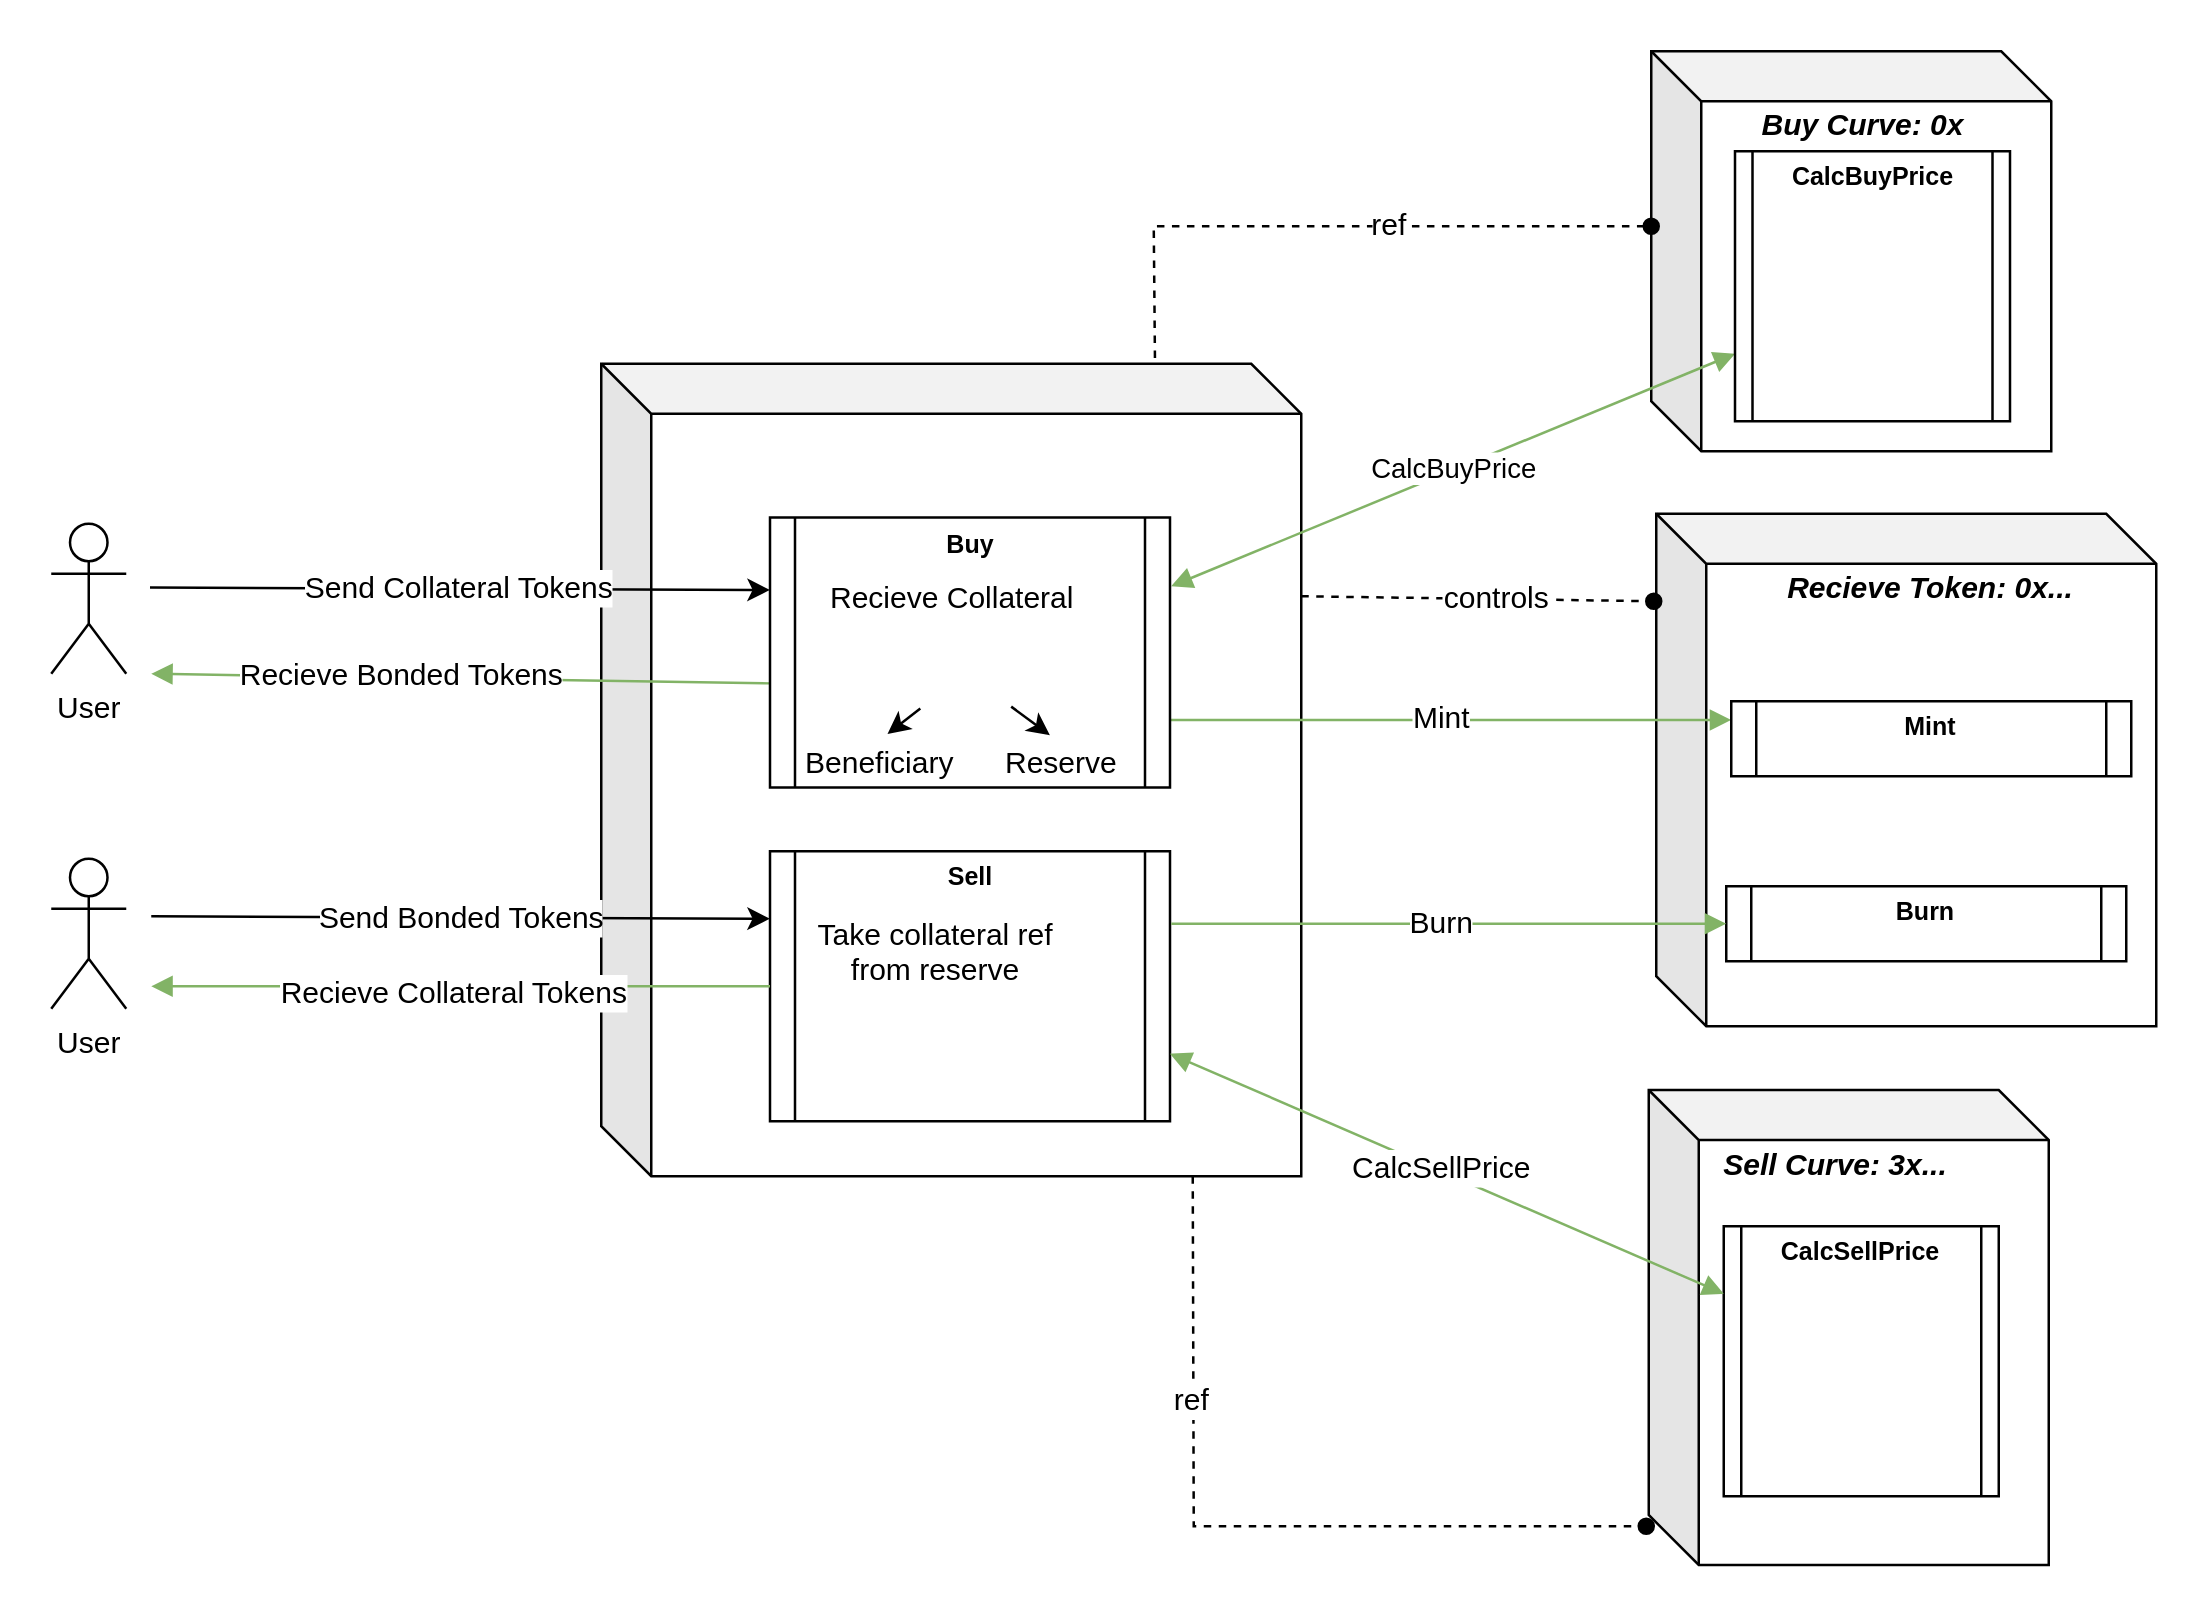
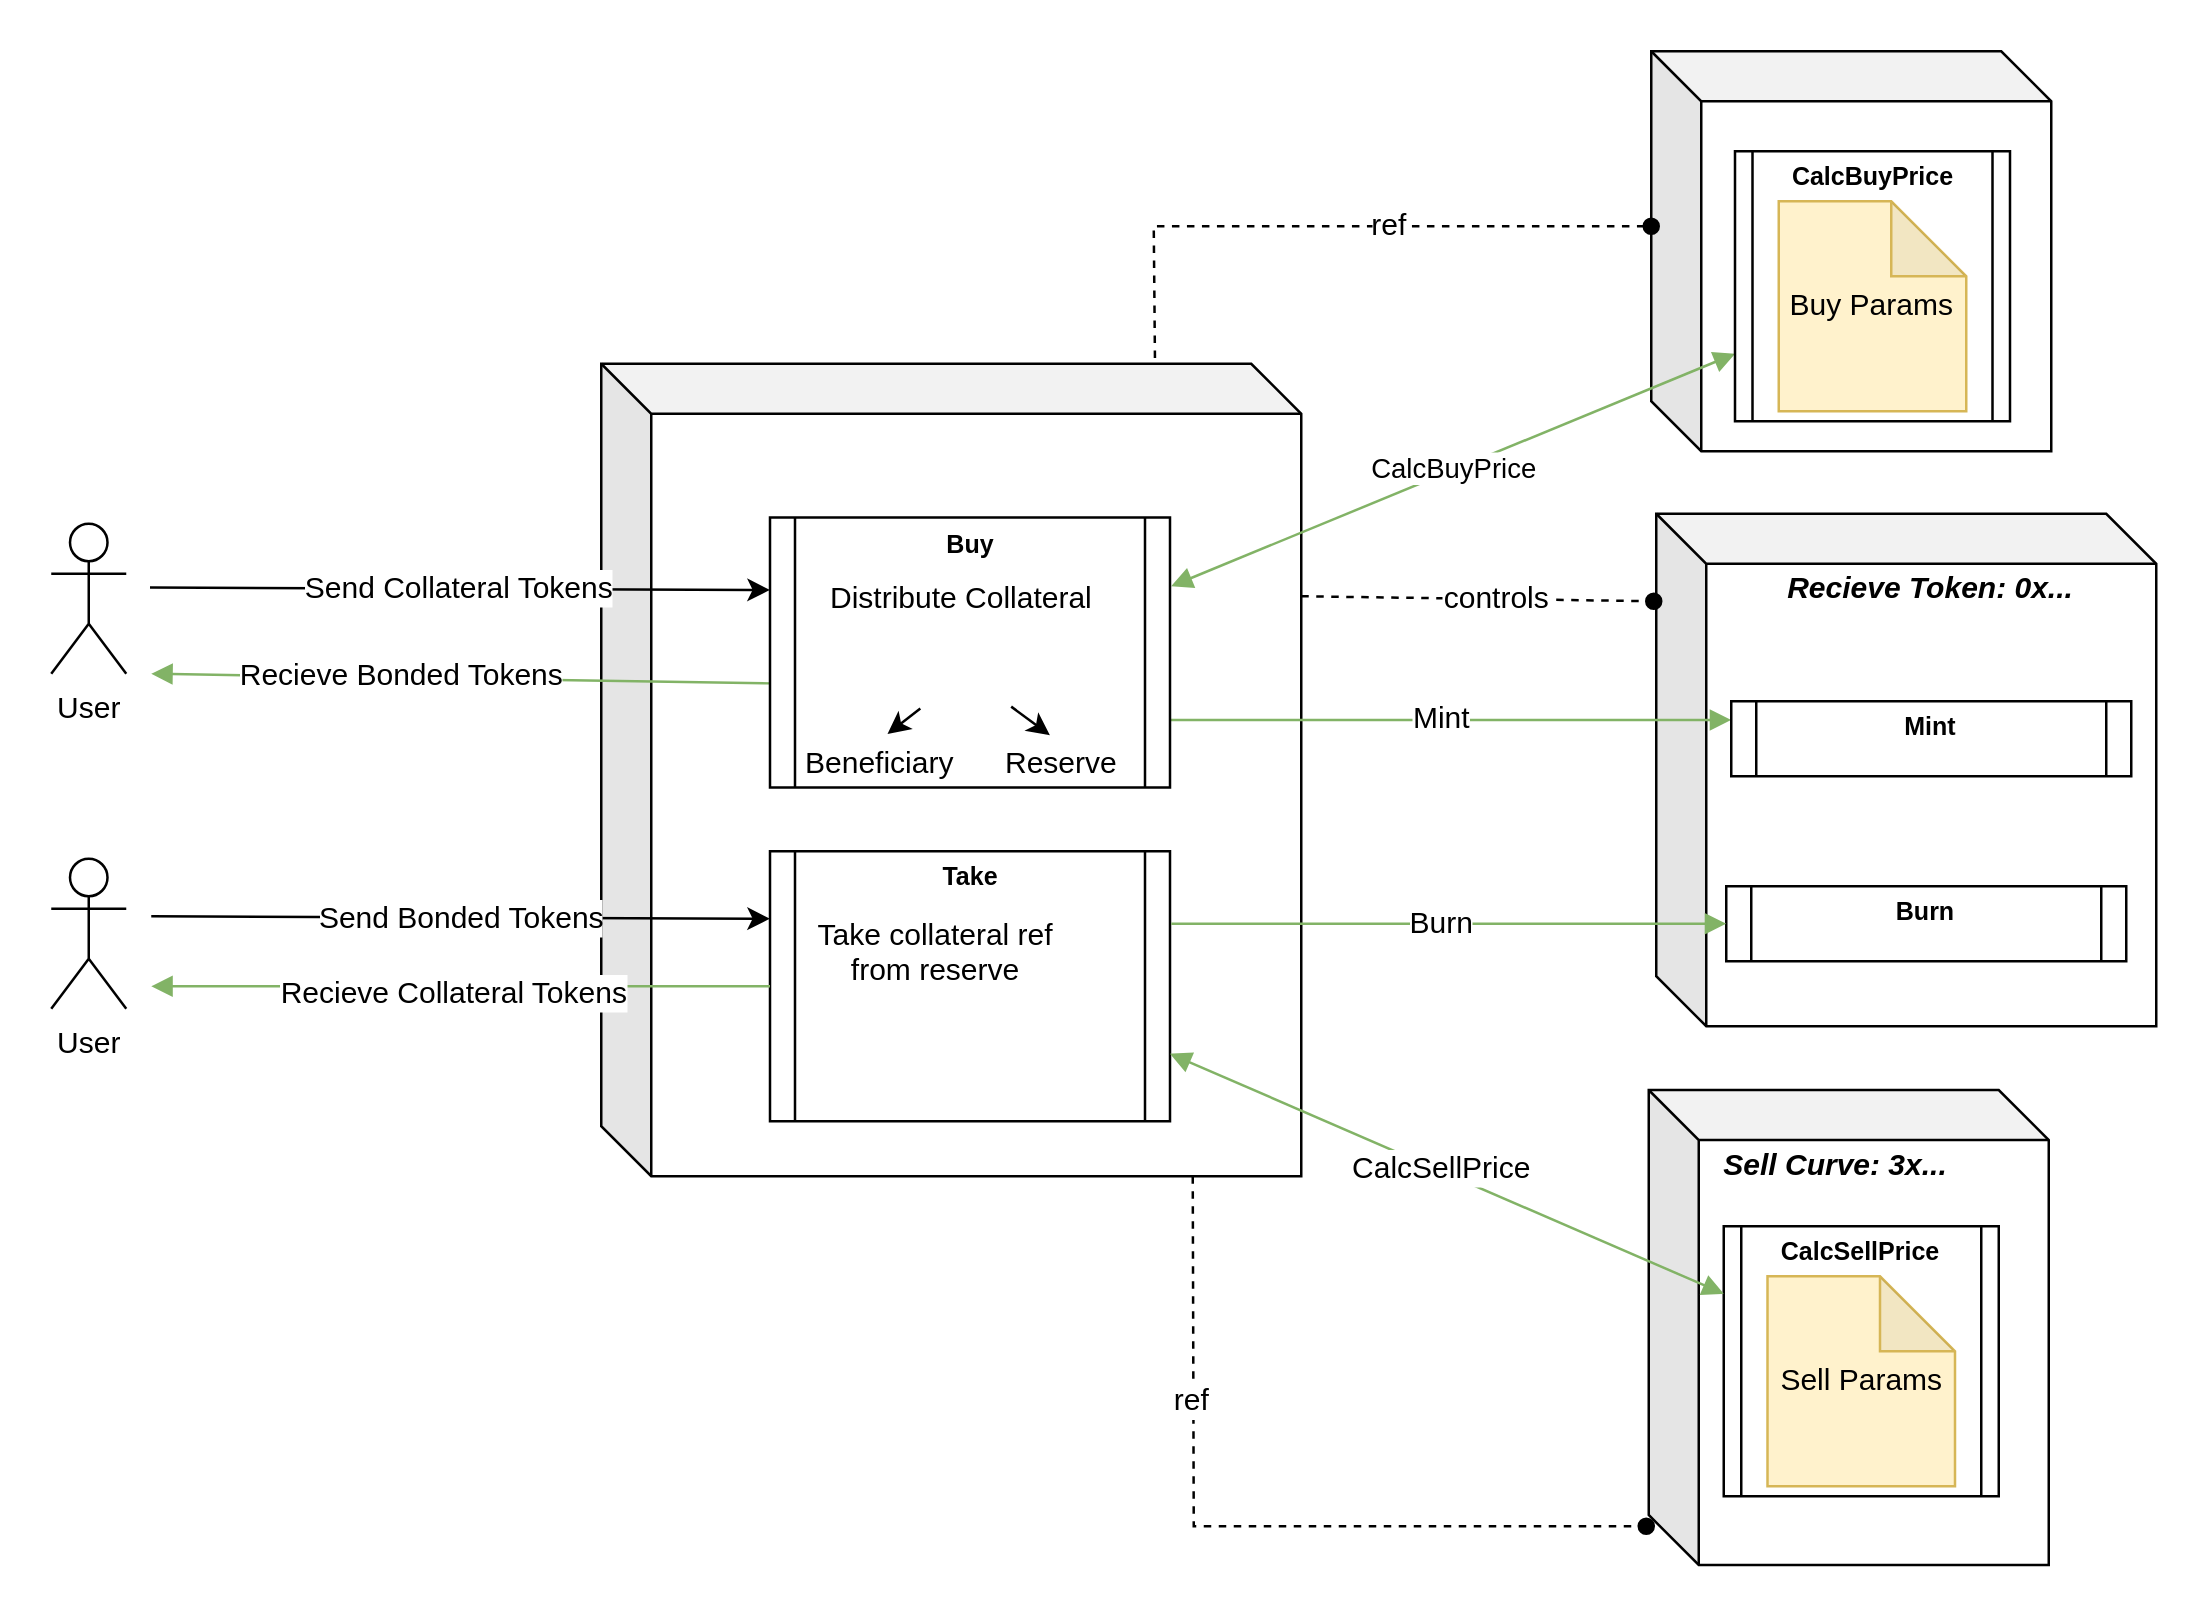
- <mxCell id="15" value="Buy Curve: 0x" style="text;html=1;strokeColor=none;fillColor=none;align=center;verticalAlign=middle;whiteSpace=wrap;rounded=0;fontStyle=3" parent="1" vertex="1"><mxGeometry x="680" y="40" width="130" height="20" as="geometry" /></mxCell>
+ <mxCell id="34" value="Buy Params" style="shape=note;whiteSpace=wrap;html=1;backgroundOutline=1;darkOpacity=0.05;fillColor=#fff2cc;strokeColor=#d6b656;" parent="1" vertex="1"><mxGeometry x="711" y="80" width="75" height="84" as="geometry" /></mxCell>
- <mxCell id="49" value="Recieve Collateral" style="text;html=1;resizable=0;points=[];autosize=1;align=left;verticalAlign=top;spacingTop=-4;" parent="1" vertex="1"><mxGeometry x="329.937" y="228.5" width="120" height="10" as="geometry" /></mxCell>
+ <mxCell id="49" value="Distribute Collateral" style="text;html=1;resizable=0;points=[];autosize=1;align=left;verticalAlign=top;spacingTop=-4;" parent="1" vertex="1"><mxGeometry x="329.937" y="228.5" width="120" height="10" as="geometry" /></mxCell>
- <mxCell id="25" value="&lt;span style=&quot;font-style: normal&quot;&gt;&lt;font style=&quot;font-size: 10px&quot;&gt;Sell&lt;/font&gt;&lt;/span&gt;" style="text;html=1;strokeColor=none;fillColor=none;align=center;verticalAlign=middle;whiteSpace=wrap;rounded=0;fontStyle=3" parent="23" vertex="1"><mxGeometry y="-10" width="160" height="20" as="geometry" /></mxCell>
+ <mxCell id="25" value="&lt;span style=&quot;font-style: normal&quot;&gt;&lt;font style=&quot;font-size: 10px&quot;&gt;Take&lt;/font&gt;&lt;/span&gt;" style="text;html=1;strokeColor=none;fillColor=none;align=center;verticalAlign=middle;whiteSpace=wrap;rounded=0;fontStyle=3" parent="23" vertex="1"><mxGeometry y="-10" width="160" height="20" as="geometry" /></mxCell>
+ <mxCell id="18" value="Sell Params" style="shape=note;whiteSpace=wrap;html=1;backgroundOutline=1;darkOpacity=0.05;fillColor=#fff2cc;strokeColor=#d6b656;" parent="1" vertex="1"><mxGeometry x="706.5" y="510" width="75" height="84" as="geometry" /></mxCell>
